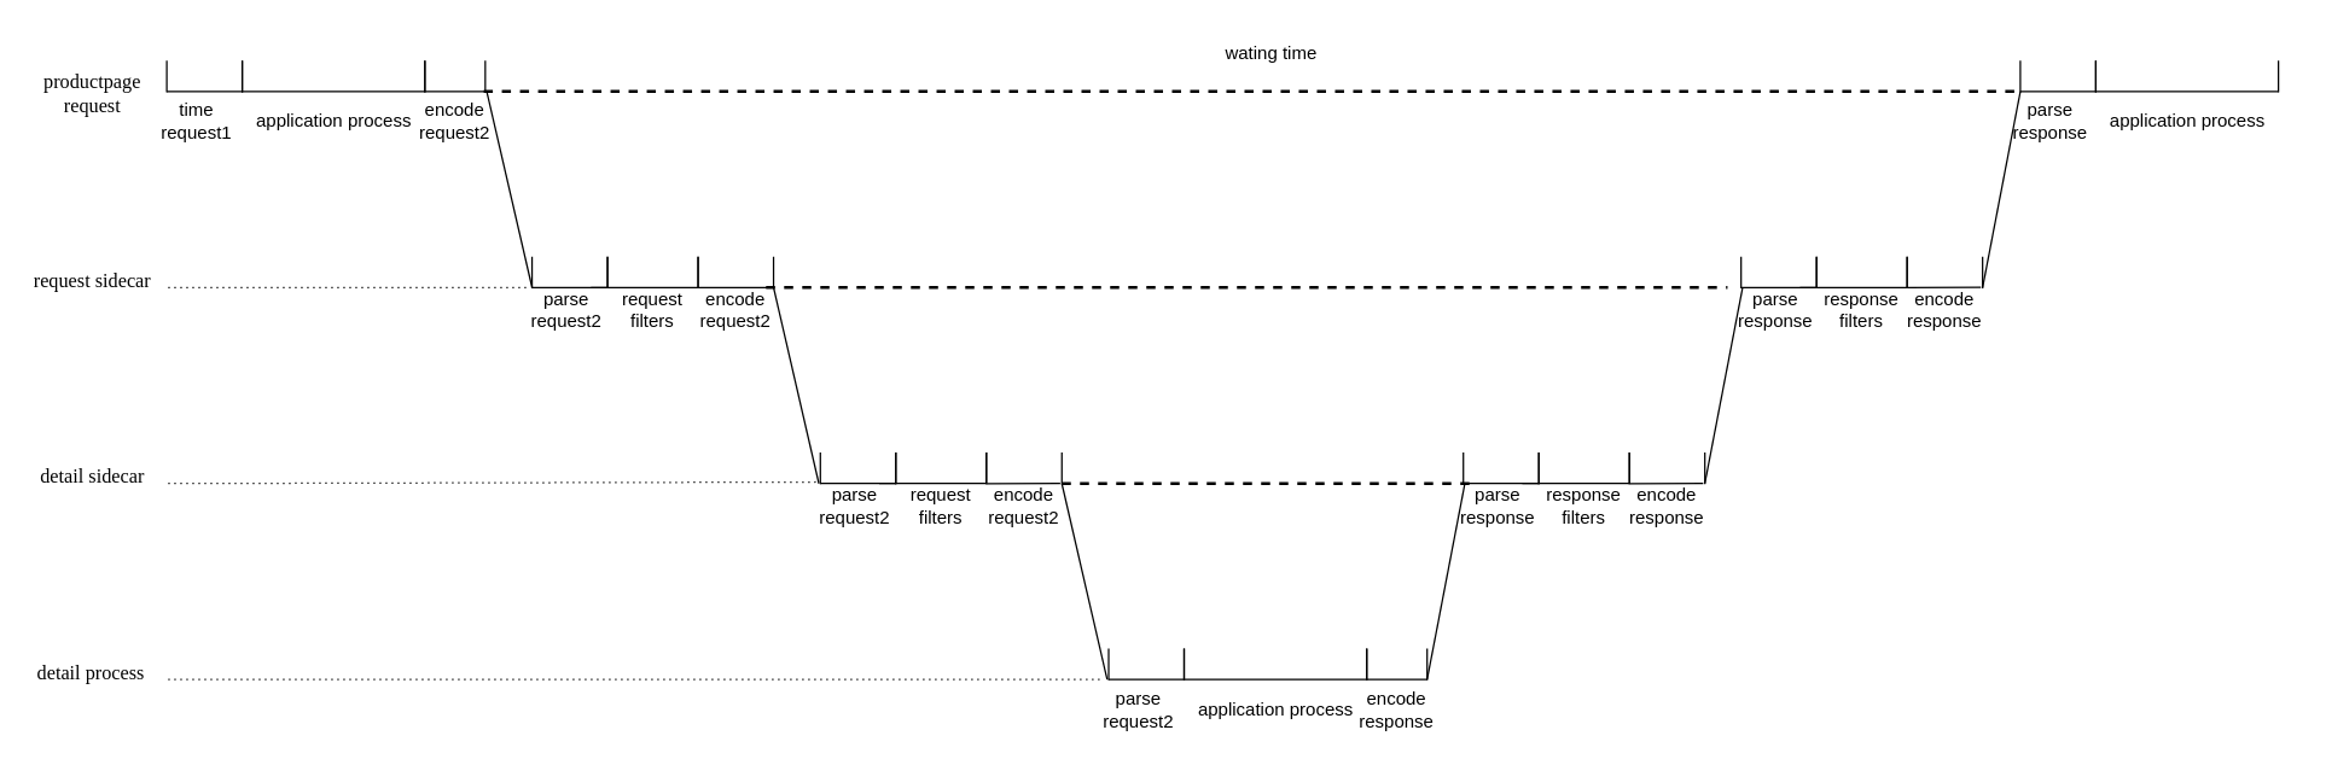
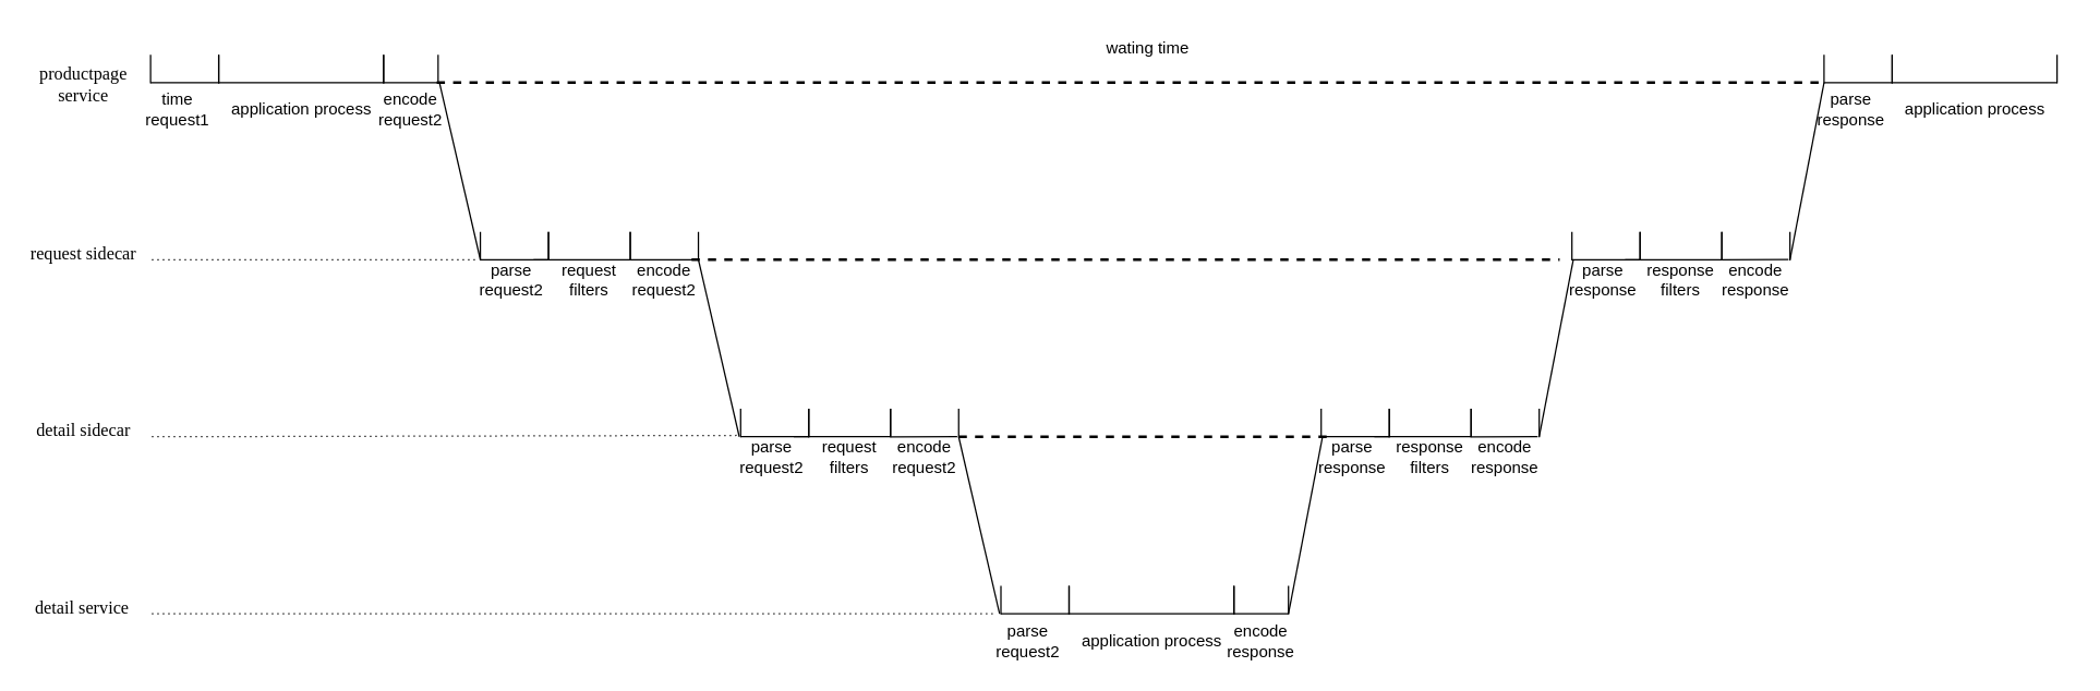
- <mxCell id="3" value="&lt;font face=&quot;Verdana&quot; style=&quot;font-size: 13px;&quot;&gt;productpage request&lt;/font&gt;" style="text;html=1;strokeColor=none;fillColor=none;align=center;verticalAlign=middle;whiteSpace=wrap;rounded=0;" vertex="1" parent="1"><mxGeometry x="21" y="46" width="80" height="30" as="geometry" /></mxCell>
+ <mxCell id="3" value="&lt;font face=&quot;Verdana&quot; style=&quot;font-size: 13px;&quot;&gt;productpage service&lt;/font&gt;" style="text;html=1;strokeColor=none;fillColor=none;align=center;verticalAlign=middle;whiteSpace=wrap;rounded=0;" vertex="1" parent="1"><mxGeometry x="21" y="46" width="80" height="30" as="geometry" /></mxCell>
- <mxCell id="34" value="&lt;font face=&quot;Verdana&quot; style=&quot;font-size: 13px;&quot;&gt;detail process&lt;/font&gt;" style="text;html=1;strokeColor=none;fillColor=none;align=center;verticalAlign=middle;whiteSpace=wrap;rounded=0;" vertex="1" parent="1"><mxGeometry x="20" y="430" width="80" height="30" as="geometry" /></mxCell>
+ <mxCell id="34" value="&lt;font face=&quot;Verdana&quot; style=&quot;font-size: 13px;&quot;&gt;detail service&lt;/font&gt;" style="text;html=1;strokeColor=none;fillColor=none;align=center;verticalAlign=middle;whiteSpace=wrap;rounded=0;" vertex="1" parent="1"><mxGeometry x="20" y="430" width="80" height="30" as="geometry" /></mxCell>
